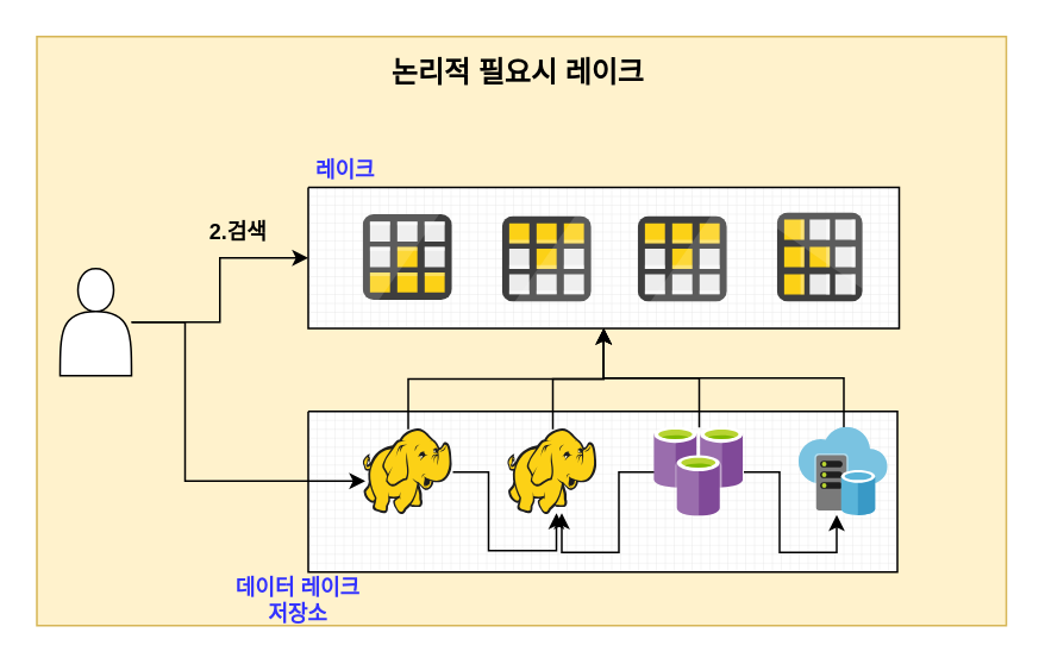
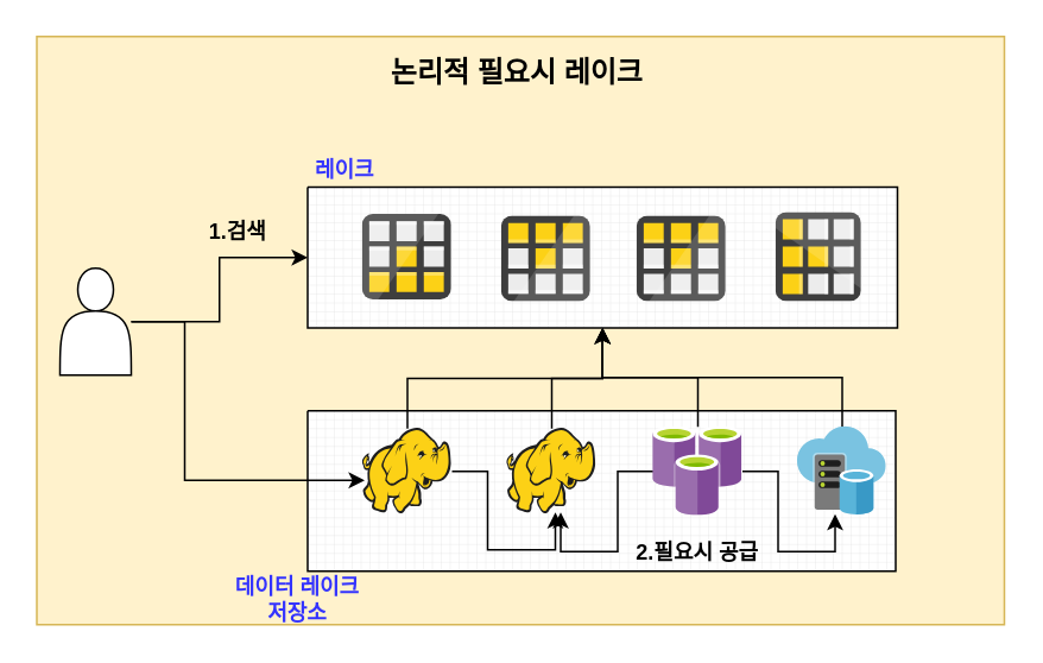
- <mxCell id="23" value="2.검색" style="text;html=1;strokeColor=none;fillColor=none;align=center;verticalAlign=middle;whiteSpace=wrap;rounded=0;fontStyle=1" parent="1" vertex="1"><mxGeometry x="113" y="120" width="40" height="20" as="geometry" /></mxCell>
+ <mxCell id="23" value="1.검색" style="text;html=1;strokeColor=none;fillColor=none;align=center;verticalAlign=middle;whiteSpace=wrap;rounded=0;fontStyle=1" parent="1" vertex="1"><mxGeometry x="113" y="120" width="40" height="20" as="geometry" /></mxCell>
+ <mxCell id="25" value="2.필요시 공급" style="text;html=1;strokeColor=none;fillColor=none;align=center;verticalAlign=middle;whiteSpace=wrap;rounded=0;fontStyle=1" parent="1" vertex="1"><mxGeometry x="321" y="300" width="140" height="20" as="geometry" /></mxCell>
